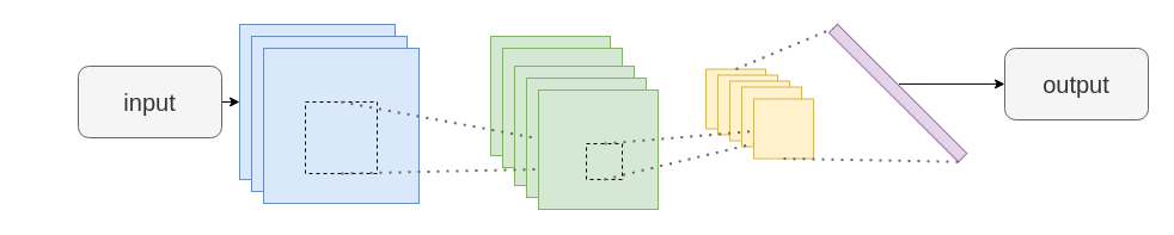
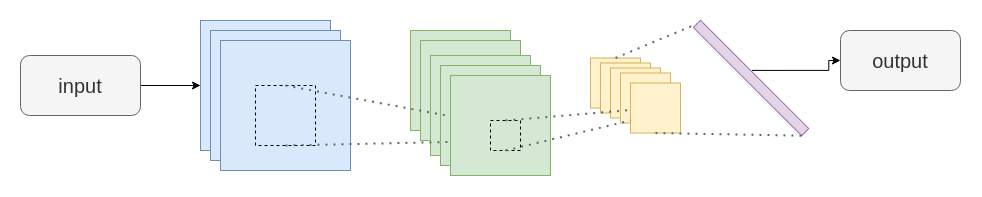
- <mxCell id="27" value="&lt;font style=&quot;font-size: 20px;&quot;&gt;output&lt;/font&gt;" style="rounded=1;whiteSpace=wrap;html=1;fillColor=#f5f5f5;fontColor=#333333;strokeColor=#666666;" vertex="1" parent="1"><mxGeometry x="840" y="40" width="120" height="60" as="geometry" /></mxCell>
+ <mxCell id="27" value="&lt;font style=&quot;font-size: 20px;&quot;&gt;output&lt;/font&gt;" style="rounded=1;whiteSpace=wrap;html=1;fillColor=#f5f5f5;fontColor=#333333;strokeColor=#666666;" vertex="1" parent="1"><mxGeometry x="840" y="30" width="120" height="60" as="geometry" /></mxCell>
- <mxCell id="16" value="&lt;font style=&quot;font-size: 20px;&quot;&gt;input&lt;/font&gt;" style="rounded=1;whiteSpace=wrap;html=1;fillColor=#f5f5f5;fontColor=#333333;strokeColor=#666666;" vertex="1" parent="1"><mxGeometry x="65" y="55" width="120" height="60" as="geometry" /></mxCell>
+ <mxCell id="16" value="&lt;font style=&quot;font-size: 20px;&quot;&gt;input&lt;/font&gt;" style="rounded=1;whiteSpace=wrap;html=1;fillColor=#f5f5f5;fontColor=#333333;strokeColor=#666666;" vertex="1" parent="1"><mxGeometry x="20" y="55" width="120" height="60" as="geometry" /></mxCell>
